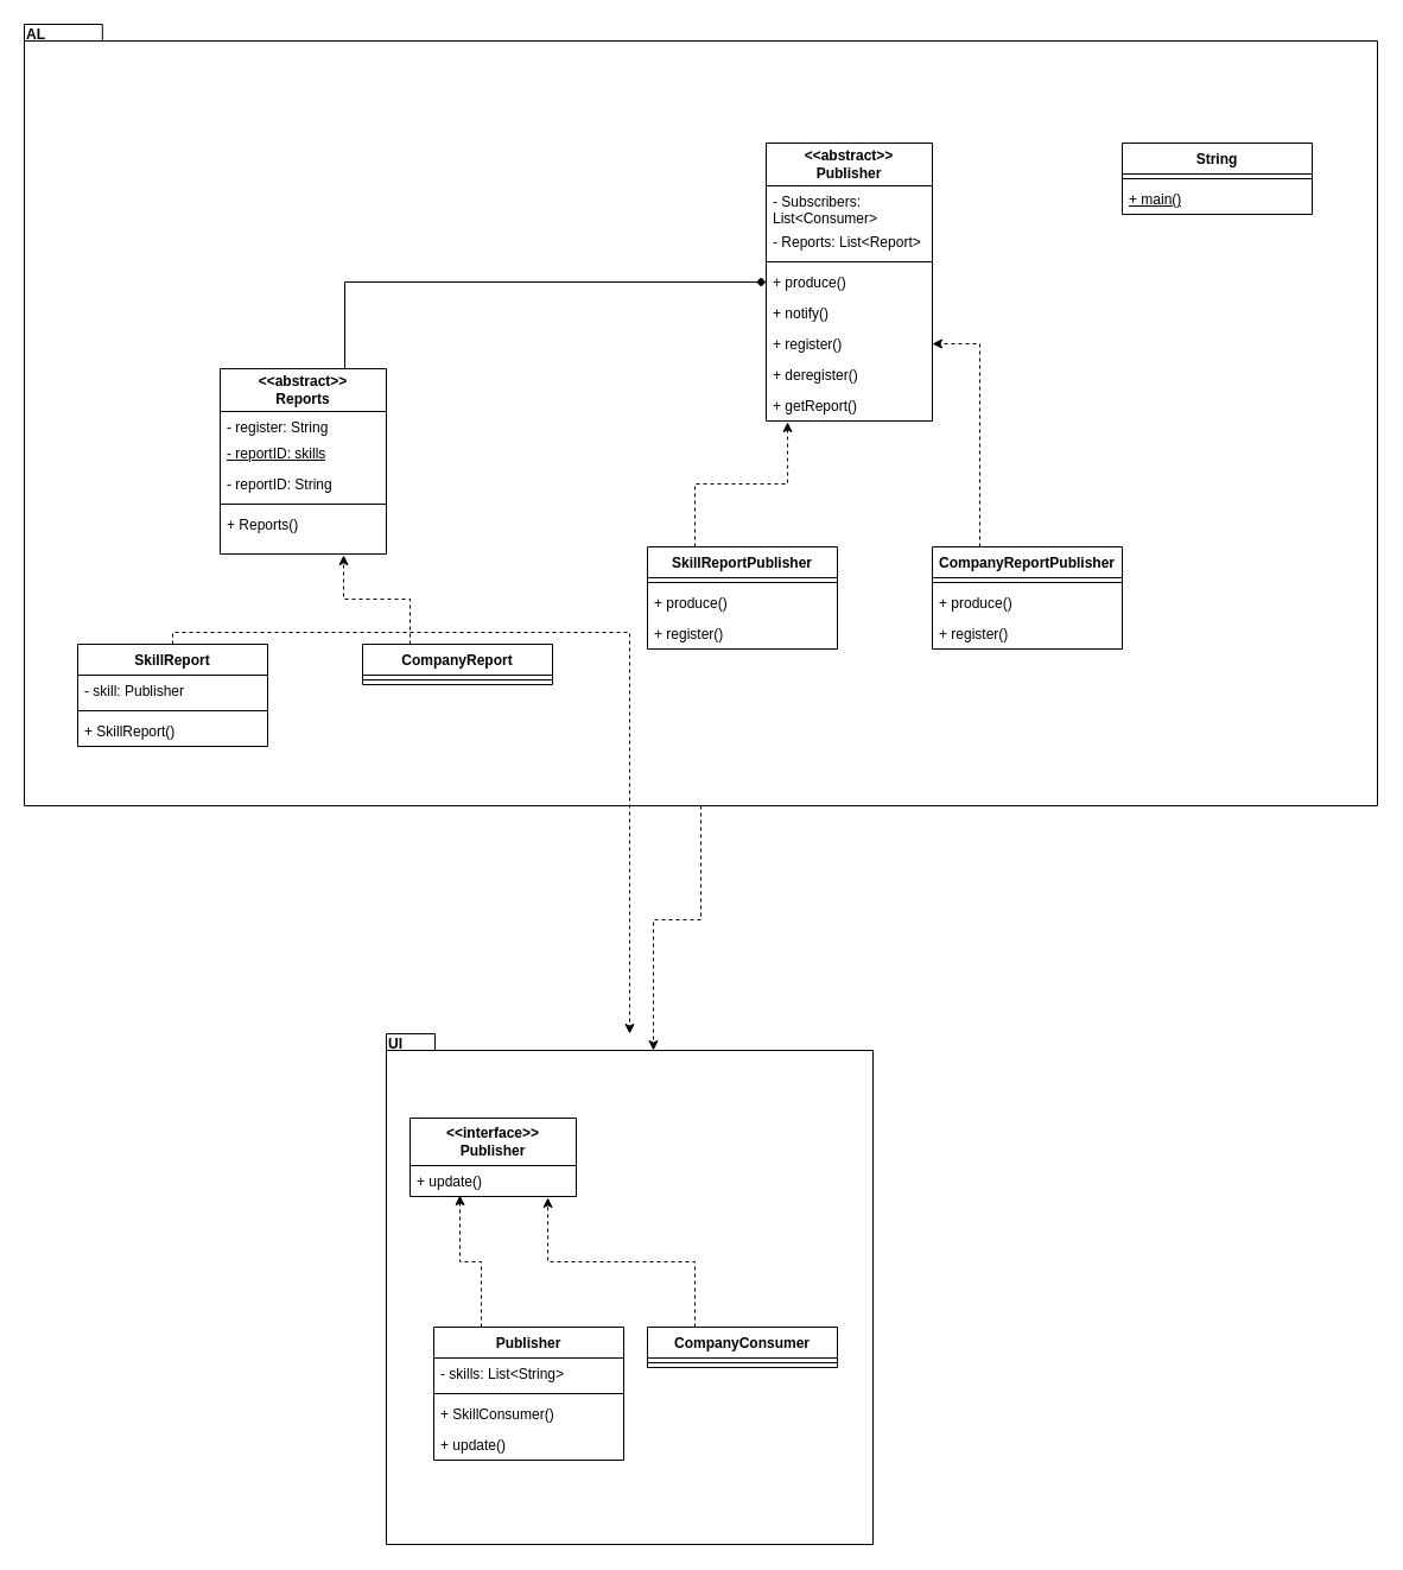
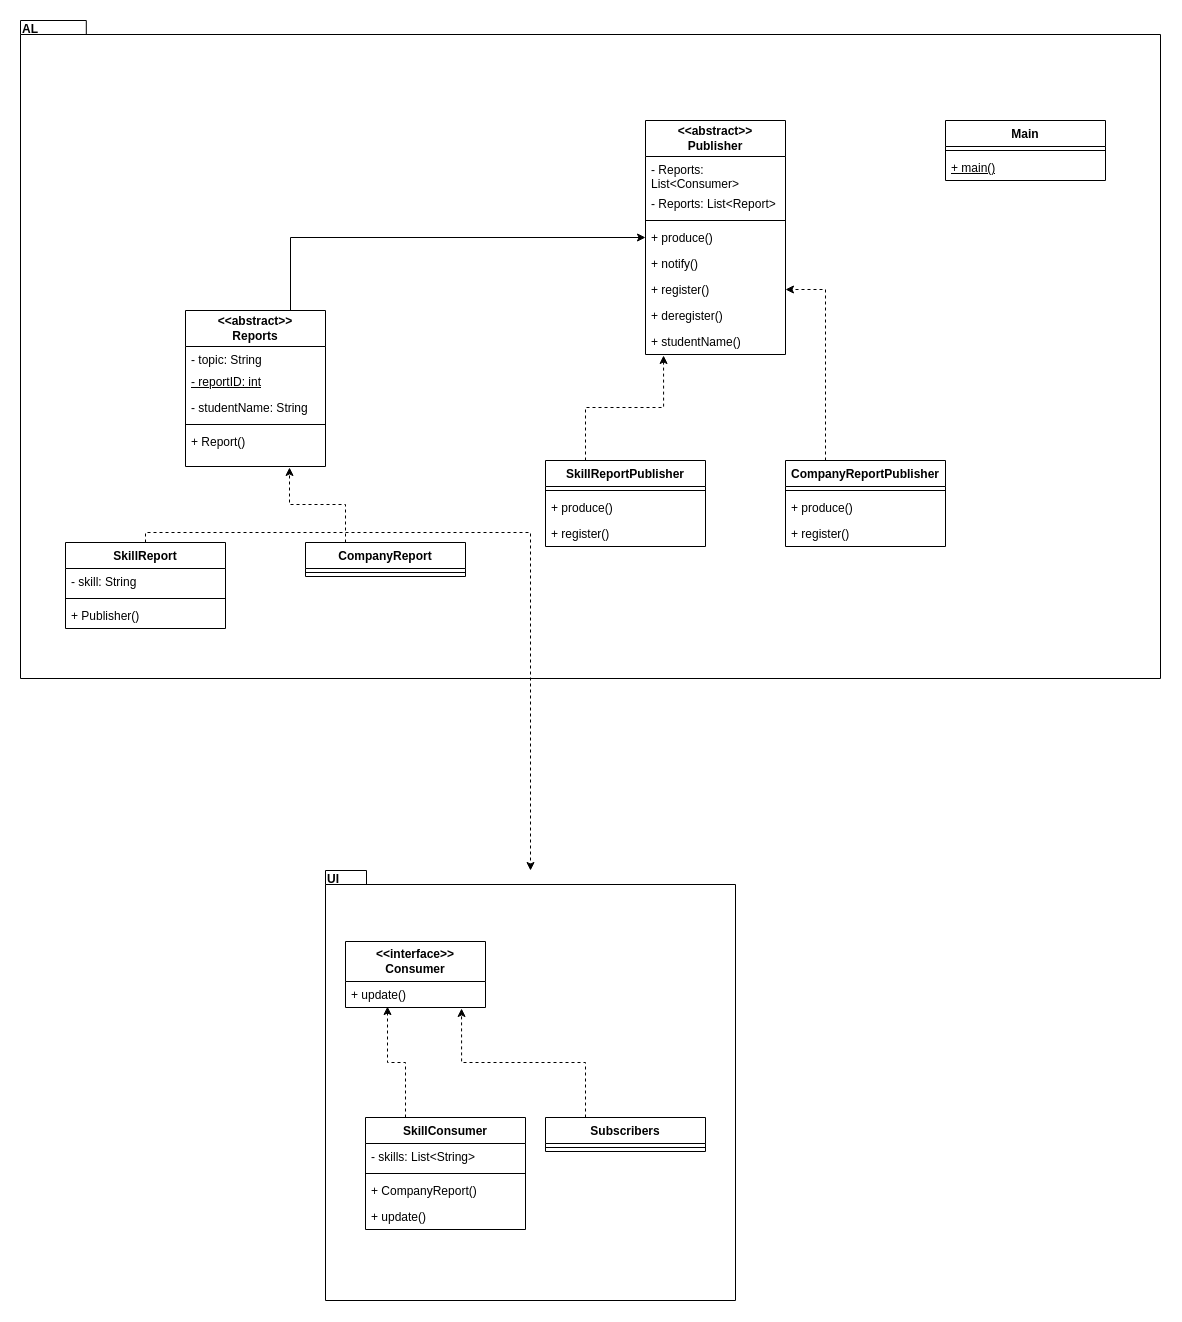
- <mxCell id="46" value="String" style="swimlane;fontStyle=1;align=center;verticalAlign=top;childLayout=stackLayout;horizontal=1;startSize=26;horizontalStack=0;resizeParent=1;resizeParentMax=0;resizeLast=0;collapsible=1;marginBottom=0;whiteSpace=wrap;html=1;" parent="1" vertex="1"><mxGeometry x="945" y="120" width="160" height="60" as="geometry" /></mxCell>
+ <mxCell id="46" value="Main" style="swimlane;fontStyle=1;align=center;verticalAlign=top;childLayout=stackLayout;horizontal=1;startSize=26;horizontalStack=0;resizeParent=1;resizeParentMax=0;resizeLast=0;collapsible=1;marginBottom=0;whiteSpace=wrap;html=1;" parent="1" vertex="1"><mxGeometry x="945" y="120" width="160" height="60" as="geometry" /></mxCell>
- <mxCell id="12" value="- Subscribers: List&amp;lt;Consumer&amp;gt;" style="text;strokeColor=none;fillColor=none;align=left;verticalAlign=top;spacingLeft=4;spacingRight=4;overflow=hidden;rotatable=0;points=[[0,0.5],[1,0.5]];portConstraint=eastwest;whiteSpace=wrap;html=1;" parent="11" vertex="1"><mxGeometry y="36" width="140" height="34" as="geometry" /></mxCell>
+ <mxCell id="12" value="- Reports: List&amp;lt;Consumer&amp;gt;" style="text;strokeColor=none;fillColor=none;align=left;verticalAlign=top;spacingLeft=4;spacingRight=4;overflow=hidden;rotatable=0;points=[[0,0.5],[1,0.5]];portConstraint=eastwest;whiteSpace=wrap;html=1;" parent="11" vertex="1"><mxGeometry y="36" width="140" height="34" as="geometry" /></mxCell>
- <mxCell id="20" style="edgeStyle=orthogonalEdgeStyle;rounded=0;orthogonalLoop=1;jettySize=auto;html=1;exitX=0.75;exitY=0;exitDx=0;exitDy=0;endArrow=diamond;" parent="1" source="21" target="11" edge="1"><mxGeometry relative="1" as="geometry" /></mxCell>
+ <mxCell id="20" style="edgeStyle=orthogonalEdgeStyle;rounded=0;orthogonalLoop=1;jettySize=auto;html=1;exitX=0.75;exitY=0;exitDx=0;exitDy=0;" parent="1" source="21" target="11" edge="1"><mxGeometry relative="1" as="geometry" /></mxCell>
- <mxCell id="19" value="+ getReport()" style="text;strokeColor=none;fillColor=none;align=left;verticalAlign=top;spacingLeft=4;spacingRight=4;overflow=hidden;rotatable=0;points=[[0,0.5],[1,0.5]];portConstraint=eastwest;whiteSpace=wrap;html=1;" parent="11" vertex="1"><mxGeometry y="208" width="140" height="26" as="geometry" /></mxCell>
+ <mxCell id="19" value="+ studentName()" style="text;strokeColor=none;fillColor=none;align=left;verticalAlign=top;spacingLeft=4;spacingRight=4;overflow=hidden;rotatable=0;points=[[0,0.5],[1,0.5]];portConstraint=eastwest;whiteSpace=wrap;html=1;" parent="11" vertex="1"><mxGeometry y="208" width="140" height="26" as="geometry" /></mxCell>
- <mxCell id="22" value="- register: String" style="text;strokeColor=none;fillColor=none;align=left;verticalAlign=top;spacingLeft=4;spacingRight=4;overflow=hidden;rotatable=0;points=[[0,0.5],[1,0.5]];portConstraint=eastwest;whiteSpace=wrap;html=1;" parent="21" vertex="1"><mxGeometry y="36" width="140" height="22" as="geometry" /></mxCell>
+ <mxCell id="22" value="- topic: String" style="text;strokeColor=none;fillColor=none;align=left;verticalAlign=top;spacingLeft=4;spacingRight=4;overflow=hidden;rotatable=0;points=[[0,0.5],[1,0.5]];portConstraint=eastwest;whiteSpace=wrap;html=1;" parent="21" vertex="1"><mxGeometry y="36" width="140" height="22" as="geometry" /></mxCell>
- <mxCell id="23" value="&lt;u&gt;- reportID: skills&lt;/u&gt;" style="text;strokeColor=none;fillColor=none;align=left;verticalAlign=top;spacingLeft=4;spacingRight=4;overflow=hidden;rotatable=0;points=[[0,0.5],[1,0.5]];portConstraint=eastwest;whiteSpace=wrap;html=1;" parent="21" vertex="1"><mxGeometry y="58" width="140" height="26" as="geometry" /></mxCell>
+ <mxCell id="23" value="&lt;u&gt;- reportID: int&lt;/u&gt;" style="text;strokeColor=none;fillColor=none;align=left;verticalAlign=top;spacingLeft=4;spacingRight=4;overflow=hidden;rotatable=0;points=[[0,0.5],[1,0.5]];portConstraint=eastwest;whiteSpace=wrap;html=1;" parent="21" vertex="1"><mxGeometry y="58" width="140" height="26" as="geometry" /></mxCell>
- <mxCell id="24" value="- reportID: String" style="text;strokeColor=none;fillColor=none;align=left;verticalAlign=top;spacingLeft=4;spacingRight=4;overflow=hidden;rotatable=0;points=[[0,0.5],[1,0.5]];portConstraint=eastwest;whiteSpace=wrap;html=1;" parent="21" vertex="1"><mxGeometry y="84" width="140" height="26" as="geometry" /></mxCell>
+ <mxCell id="24" value="- studentName: String" style="text;strokeColor=none;fillColor=none;align=left;verticalAlign=top;spacingLeft=4;spacingRight=4;overflow=hidden;rotatable=0;points=[[0,0.5],[1,0.5]];portConstraint=eastwest;whiteSpace=wrap;html=1;" parent="21" vertex="1"><mxGeometry y="84" width="140" height="26" as="geometry" /></mxCell>
- <mxCell id="26" value="+ Reports()" style="text;strokeColor=none;fillColor=none;align=left;verticalAlign=top;spacingLeft=4;spacingRight=4;overflow=hidden;rotatable=0;points=[[0,0.5],[1,0.5]];portConstraint=eastwest;whiteSpace=wrap;html=1;" parent="21" vertex="1"><mxGeometry y="118" width="140" height="38" as="geometry" /></mxCell>
+ <mxCell id="26" value="+ Report()" style="text;strokeColor=none;fillColor=none;align=left;verticalAlign=top;spacingLeft=4;spacingRight=4;overflow=hidden;rotatable=0;points=[[0,0.5],[1,0.5]];portConstraint=eastwest;whiteSpace=wrap;html=1;" parent="21" vertex="1"><mxGeometry y="118" width="140" height="38" as="geometry" /></mxCell>
- <mxCell id="32" value="- skill: Publisher" style="text;strokeColor=none;fillColor=none;align=left;verticalAlign=top;spacingLeft=4;spacingRight=4;overflow=hidden;rotatable=0;points=[[0,0.5],[1,0.5]];portConstraint=eastwest;whiteSpace=wrap;html=1;" parent="31" vertex="1"><mxGeometry y="26" width="160" height="26" as="geometry" /></mxCell>
+ <mxCell id="32" value="- skill: String" style="text;strokeColor=none;fillColor=none;align=left;verticalAlign=top;spacingLeft=4;spacingRight=4;overflow=hidden;rotatable=0;points=[[0,0.5],[1,0.5]];portConstraint=eastwest;whiteSpace=wrap;html=1;" parent="31" vertex="1"><mxGeometry y="26" width="160" height="26" as="geometry" /></mxCell>
- <mxCell id="34" value="+ SkillReport()" style="text;strokeColor=none;fillColor=none;align=left;verticalAlign=top;spacingLeft=4;spacingRight=4;overflow=hidden;rotatable=0;points=[[0,0.5],[1,0.5]];portConstraint=eastwest;whiteSpace=wrap;html=1;" parent="31" vertex="1"><mxGeometry y="60" width="160" height="26" as="geometry" /></mxCell>
+ <mxCell id="34" value="+ Publisher()" style="text;strokeColor=none;fillColor=none;align=left;verticalAlign=top;spacingLeft=4;spacingRight=4;overflow=hidden;rotatable=0;points=[[0,0.5],[1,0.5]];portConstraint=eastwest;whiteSpace=wrap;html=1;" parent="31" vertex="1"><mxGeometry y="60" width="160" height="26" as="geometry" /></mxCell>
- <mxCell id="52" style="edgeStyle=orthogonalEdgeStyle;rounded=0;orthogonalLoop=1;jettySize=auto;html=1;entryX=0;entryY=0;entryDx=225;entryDy=14;entryPerimeter=0;dashed=1;" edge="1" parent="1" source="2" target="3"><mxGeometry relative="1" as="geometry" /></mxCell>
- <mxCell id="27" value="&lt;b&gt;&amp;lt;&amp;lt;interface&amp;gt;&amp;gt;&lt;/b&gt;&lt;div&gt;&lt;b&gt;Publisher&lt;/b&gt;&lt;/div&gt;" style="swimlane;fontStyle=0;childLayout=stackLayout;horizontal=1;startSize=40;fillColor=none;horizontalStack=0;resizeParent=1;resizeParentMax=0;resizeLast=0;collapsible=1;marginBottom=0;whiteSpace=wrap;html=1;" parent="1" vertex="1"><mxGeometry x="345" y="941" width="140" height="66" as="geometry" /></mxCell>
+ <mxCell id="27" value="&lt;b&gt;&amp;lt;&amp;lt;interface&amp;gt;&amp;gt;&lt;/b&gt;&lt;div&gt;&lt;b&gt;Consumer&lt;/b&gt;&lt;/div&gt;" style="swimlane;fontStyle=0;childLayout=stackLayout;horizontal=1;startSize=40;fillColor=none;horizontalStack=0;resizeParent=1;resizeParentMax=0;resizeLast=0;collapsible=1;marginBottom=0;whiteSpace=wrap;html=1;" parent="1" vertex="1"><mxGeometry x="345" y="941" width="140" height="66" as="geometry" /></mxCell>
- <mxCell id="4" value="Publisher" style="swimlane;fontStyle=1;align=center;verticalAlign=top;childLayout=stackLayout;horizontal=1;startSize=26;horizontalStack=0;resizeParent=1;resizeParentMax=0;resizeLast=0;collapsible=1;marginBottom=0;whiteSpace=wrap;html=1;" parent="1" vertex="1"><mxGeometry x="365" y="1117" width="160" height="112" as="geometry"><mxRectangle x="370" y="210" width="100" height="30" as="alternateBounds" /></mxGeometry></mxCell>
+ <mxCell id="4" value="SkillConsumer" style="swimlane;fontStyle=1;align=center;verticalAlign=top;childLayout=stackLayout;horizontal=1;startSize=26;horizontalStack=0;resizeParent=1;resizeParentMax=0;resizeLast=0;collapsible=1;marginBottom=0;whiteSpace=wrap;html=1;" parent="1" vertex="1"><mxGeometry x="365" y="1117" width="160" height="112" as="geometry"><mxRectangle x="370" y="210" width="100" height="30" as="alternateBounds" /></mxGeometry></mxCell>
- <mxCell id="50" value="CompanyConsumer" style="swimlane;fontStyle=1;align=center;verticalAlign=top;childLayout=stackLayout;horizontal=1;startSize=26;horizontalStack=0;resizeParent=1;resizeParentMax=0;resizeLast=0;collapsible=1;marginBottom=0;whiteSpace=wrap;html=1;" parent="1" vertex="1"><mxGeometry x="545" y="1117" width="160" height="34" as="geometry" /></mxCell>
+ <mxCell id="50" value="Subscribers" style="swimlane;fontStyle=1;align=center;verticalAlign=top;childLayout=stackLayout;horizontal=1;startSize=26;horizontalStack=0;resizeParent=1;resizeParentMax=0;resizeLast=0;collapsible=1;marginBottom=0;whiteSpace=wrap;html=1;" parent="1" vertex="1"><mxGeometry x="545" y="1117" width="160" height="34" as="geometry" /></mxCell>
- <mxCell id="7" value="+ SkillConsumer()" style="text;strokeColor=none;fillColor=none;align=left;verticalAlign=top;spacingLeft=4;spacingRight=4;overflow=hidden;rotatable=0;points=[[0,0.5],[1,0.5]];portConstraint=eastwest;whiteSpace=wrap;html=1;" parent="4" vertex="1"><mxGeometry y="60" width="160" height="26" as="geometry" /></mxCell>
+ <mxCell id="7" value="+ CompanyReport()" style="text;strokeColor=none;fillColor=none;align=left;verticalAlign=top;spacingLeft=4;spacingRight=4;overflow=hidden;rotatable=0;points=[[0,0.5],[1,0.5]];portConstraint=eastwest;whiteSpace=wrap;html=1;" parent="4" vertex="1"><mxGeometry y="60" width="160" height="26" as="geometry" /></mxCell>
